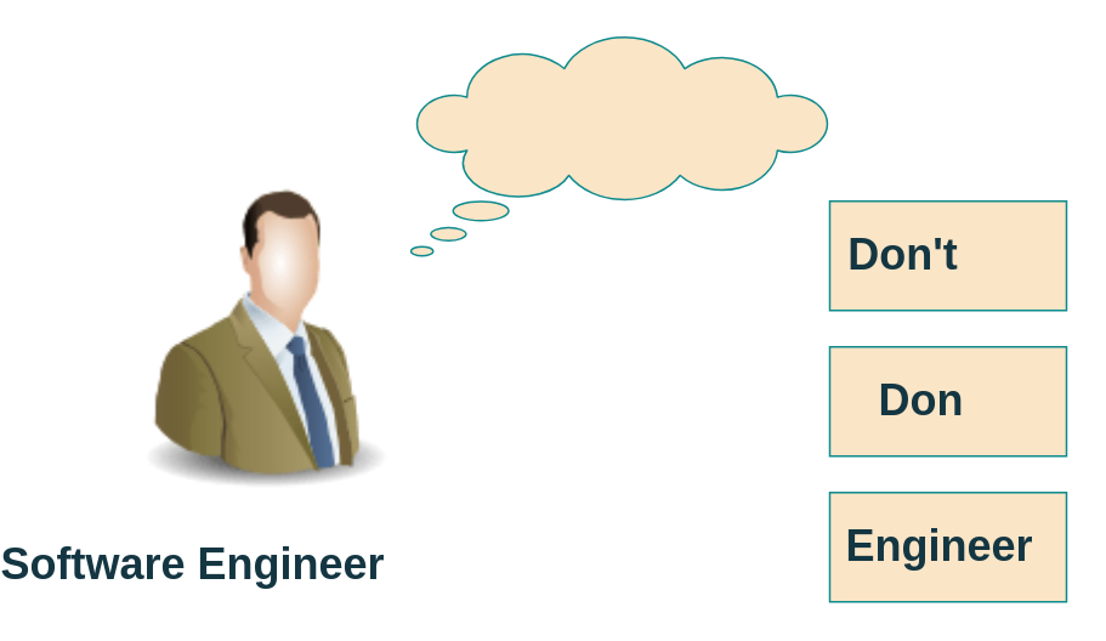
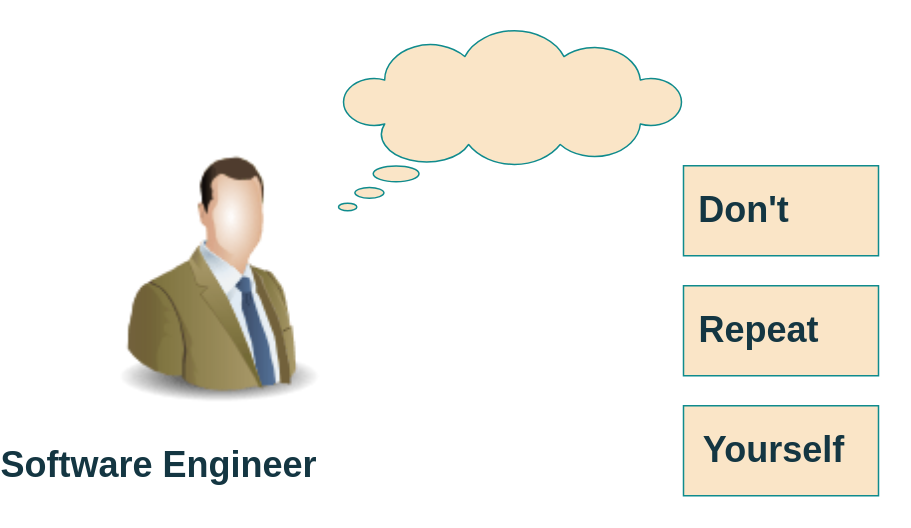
- <mxCell id="9" value="Don" style="text;strokeColor=none;fillColor=none;html=1;fontSize=24;fontStyle=1;verticalAlign=middle;align=center;labelBackgroundColor=none;fontColor=#143642;" vertex="1" parent="1"><mxGeometry x="420" y="200" width="100" height="40" as="geometry" /></mxCell>
+ <mxCell id="9" value="Repeat" style="text;strokeColor=none;fillColor=none;html=1;fontSize=24;fontStyle=1;verticalAlign=middle;align=center;labelBackgroundColor=none;fontColor=#143642;" vertex="1" parent="1"><mxGeometry x="420" y="200" width="100" height="40" as="geometry" /></mxCell>
- <mxCell id="10" value="Engineer" style="text;strokeColor=none;fillColor=none;html=1;fontSize=24;fontStyle=1;verticalAlign=middle;align=center;labelBackgroundColor=none;fontColor=#143642;" vertex="1" parent="1"><mxGeometry x="430" y="280" width="100" height="40" as="geometry" /></mxCell>
+ <mxCell id="10" value="Yourself" style="text;strokeColor=none;fillColor=none;html=1;fontSize=24;fontStyle=1;verticalAlign=middle;align=center;labelBackgroundColor=none;fontColor=#143642;" vertex="1" parent="1"><mxGeometry x="430" y="280" width="100" height="40" as="geometry" /></mxCell>
